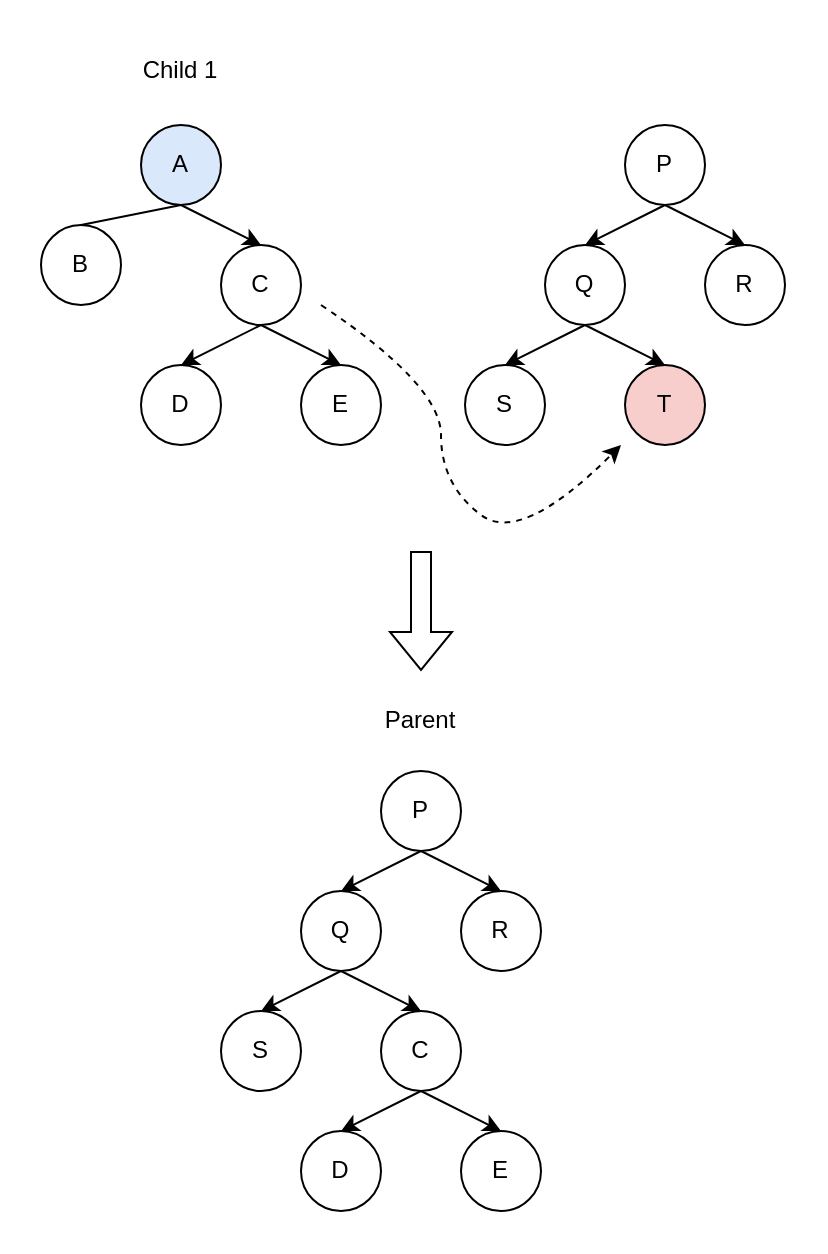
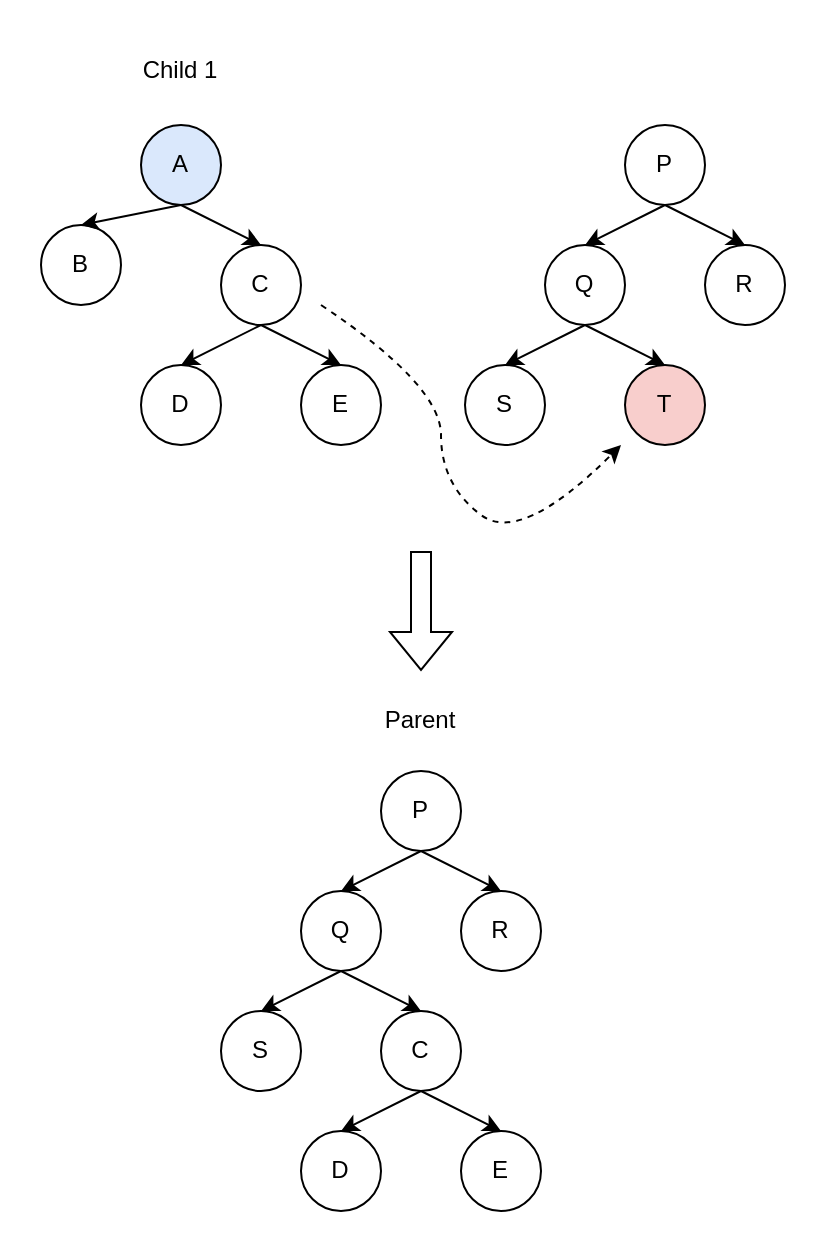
- <mxCell id="5" value="" style="endArrow=none;html=1;rounded=0;entryX=0.5;entryY=0;entryDx=0;entryDy=0;exitX=0.5;exitY=1;exitDx=0;exitDy=0;" edge="1" parent="1" source="2" target="3"><mxGeometry width="50" height="50" relative="1" as="geometry"><mxPoint x="70" y="292" as="sourcePoint" /><mxPoint x="120" y="242" as="targetPoint" /></mxGeometry></mxCell>
+ <mxCell id="5" value="" style="endArrow=classic;html=1;rounded=0;entryX=0.5;entryY=0;entryDx=0;entryDy=0;exitX=0.5;exitY=1;exitDx=0;exitDy=0;" edge="1" parent="1" source="2" target="3"><mxGeometry width="50" height="50" relative="1" as="geometry"><mxPoint x="70" y="292" as="sourcePoint" /><mxPoint x="120" y="242" as="targetPoint" /></mxGeometry></mxCell>
